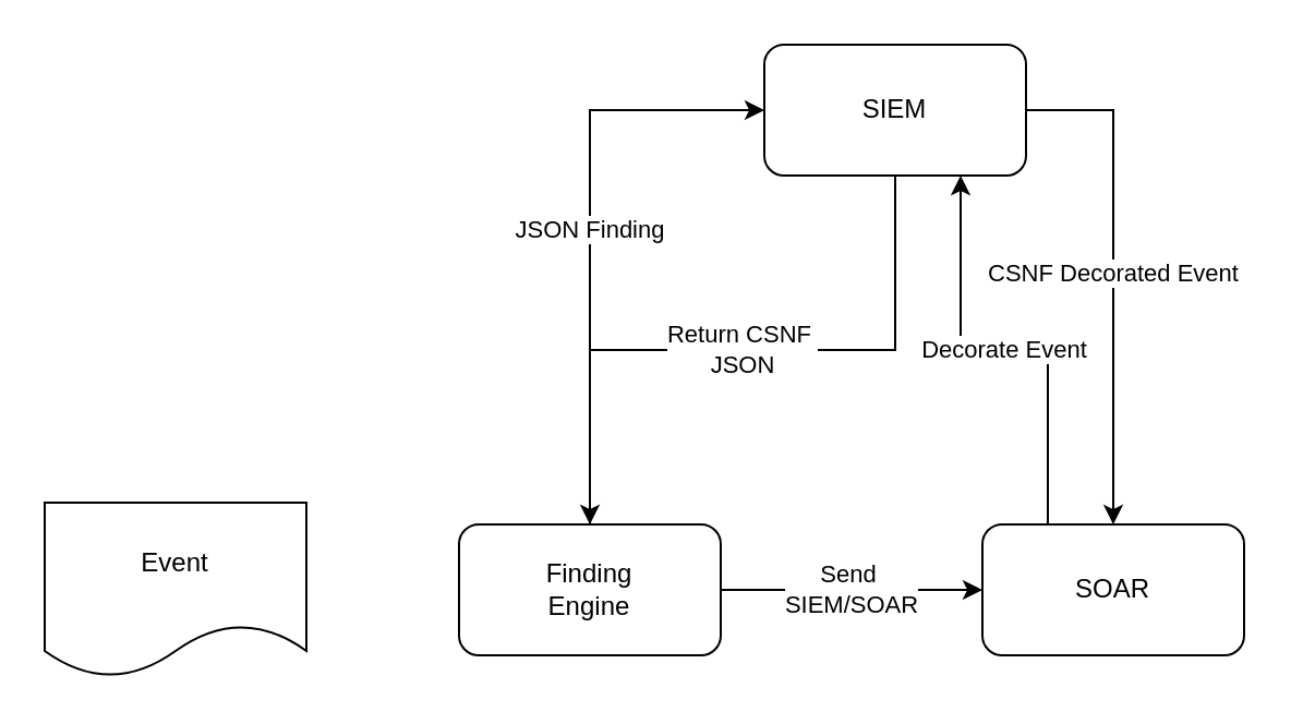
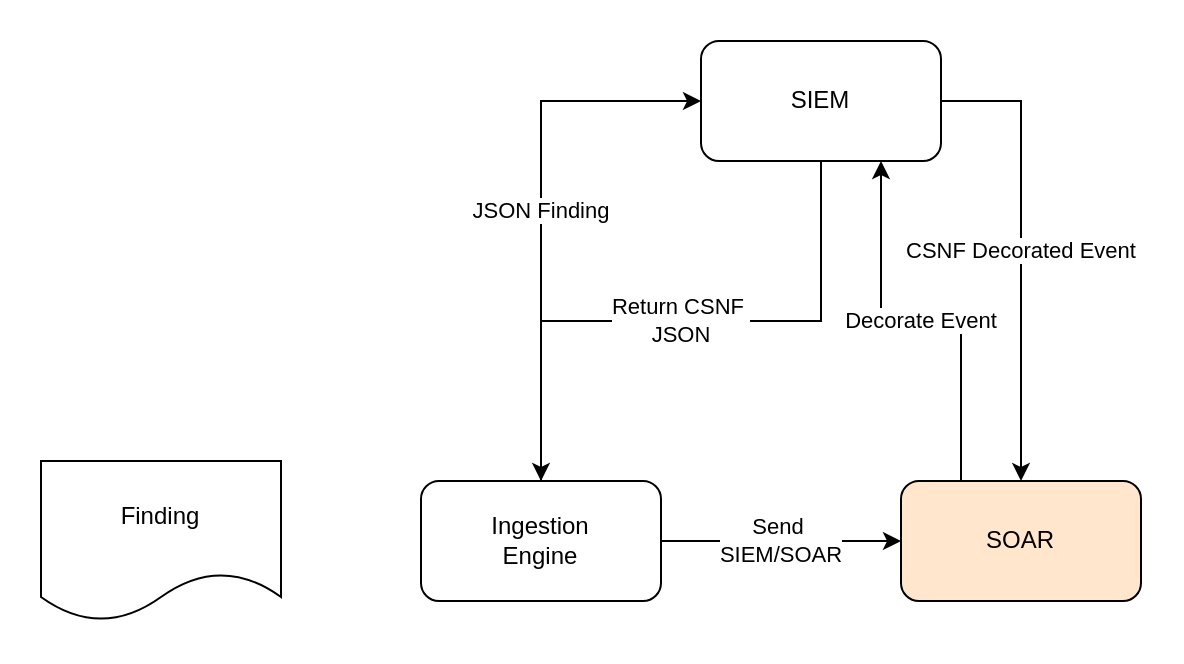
- <mxCell id="10" value="Event" style="shape=document;whiteSpace=wrap;html=1;boundedLbl=1;" vertex="1" parent="1"><mxGeometry x="20" y="230" width="120" height="80" as="geometry" /></mxCell>
+ <mxCell id="10" value="Finding" style="shape=document;whiteSpace=wrap;html=1;boundedLbl=1;" vertex="1" parent="1"><mxGeometry x="20" y="230" width="120" height="80" as="geometry" /></mxCell>
- <mxCell id="7" value="Finding&lt;br&gt;Engine" style="rounded=1;whiteSpace=wrap;html=1;" vertex="1" parent="1"><mxGeometry x="210" y="240" width="120" height="60" as="geometry" /></mxCell>
+ <mxCell id="7" value="Ingestion&lt;br&gt;Engine" style="rounded=1;whiteSpace=wrap;html=1;" vertex="1" parent="1"><mxGeometry x="210" y="240" width="120" height="60" as="geometry" /></mxCell>
- <mxCell id="9" value="SOAR" style="rounded=1;whiteSpace=wrap;html=1;" vertex="1" parent="1"><mxGeometry x="450" y="240" width="120" height="60" as="geometry" /></mxCell>
+ <mxCell id="9" value="SOAR" style="rounded=1;whiteSpace=wrap;html=1;fillColor=#ffe6cc;" vertex="1" parent="1"><mxGeometry x="450" y="240" width="120" height="60" as="geometry" /></mxCell>
